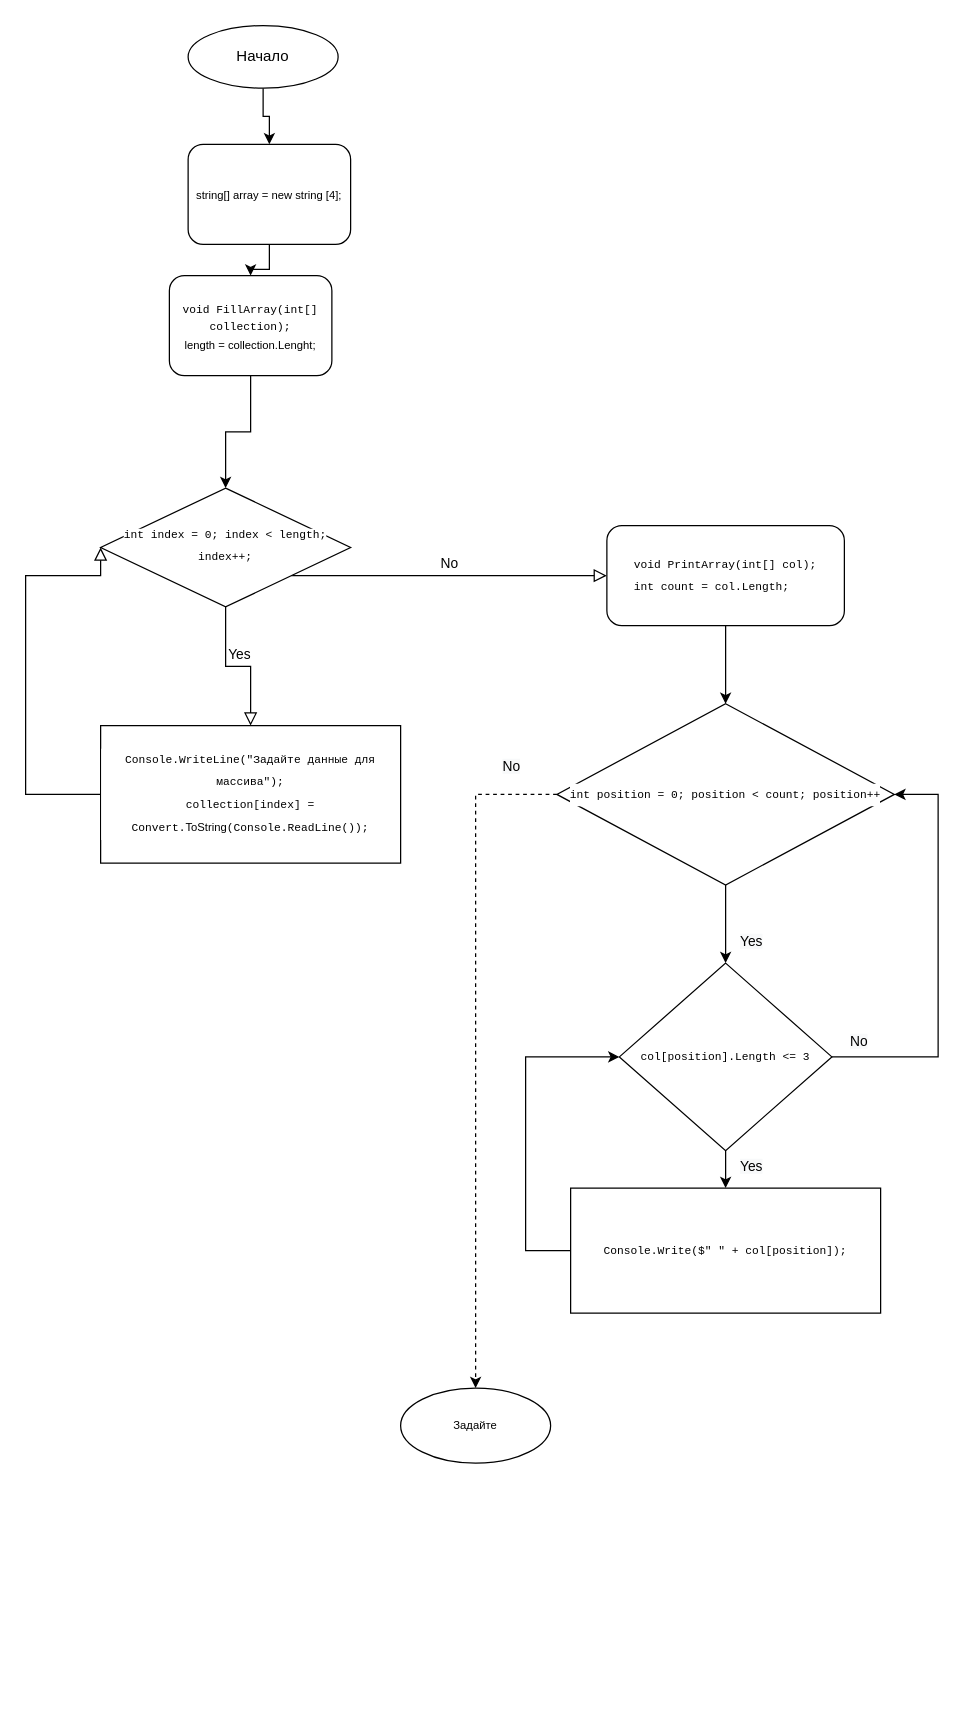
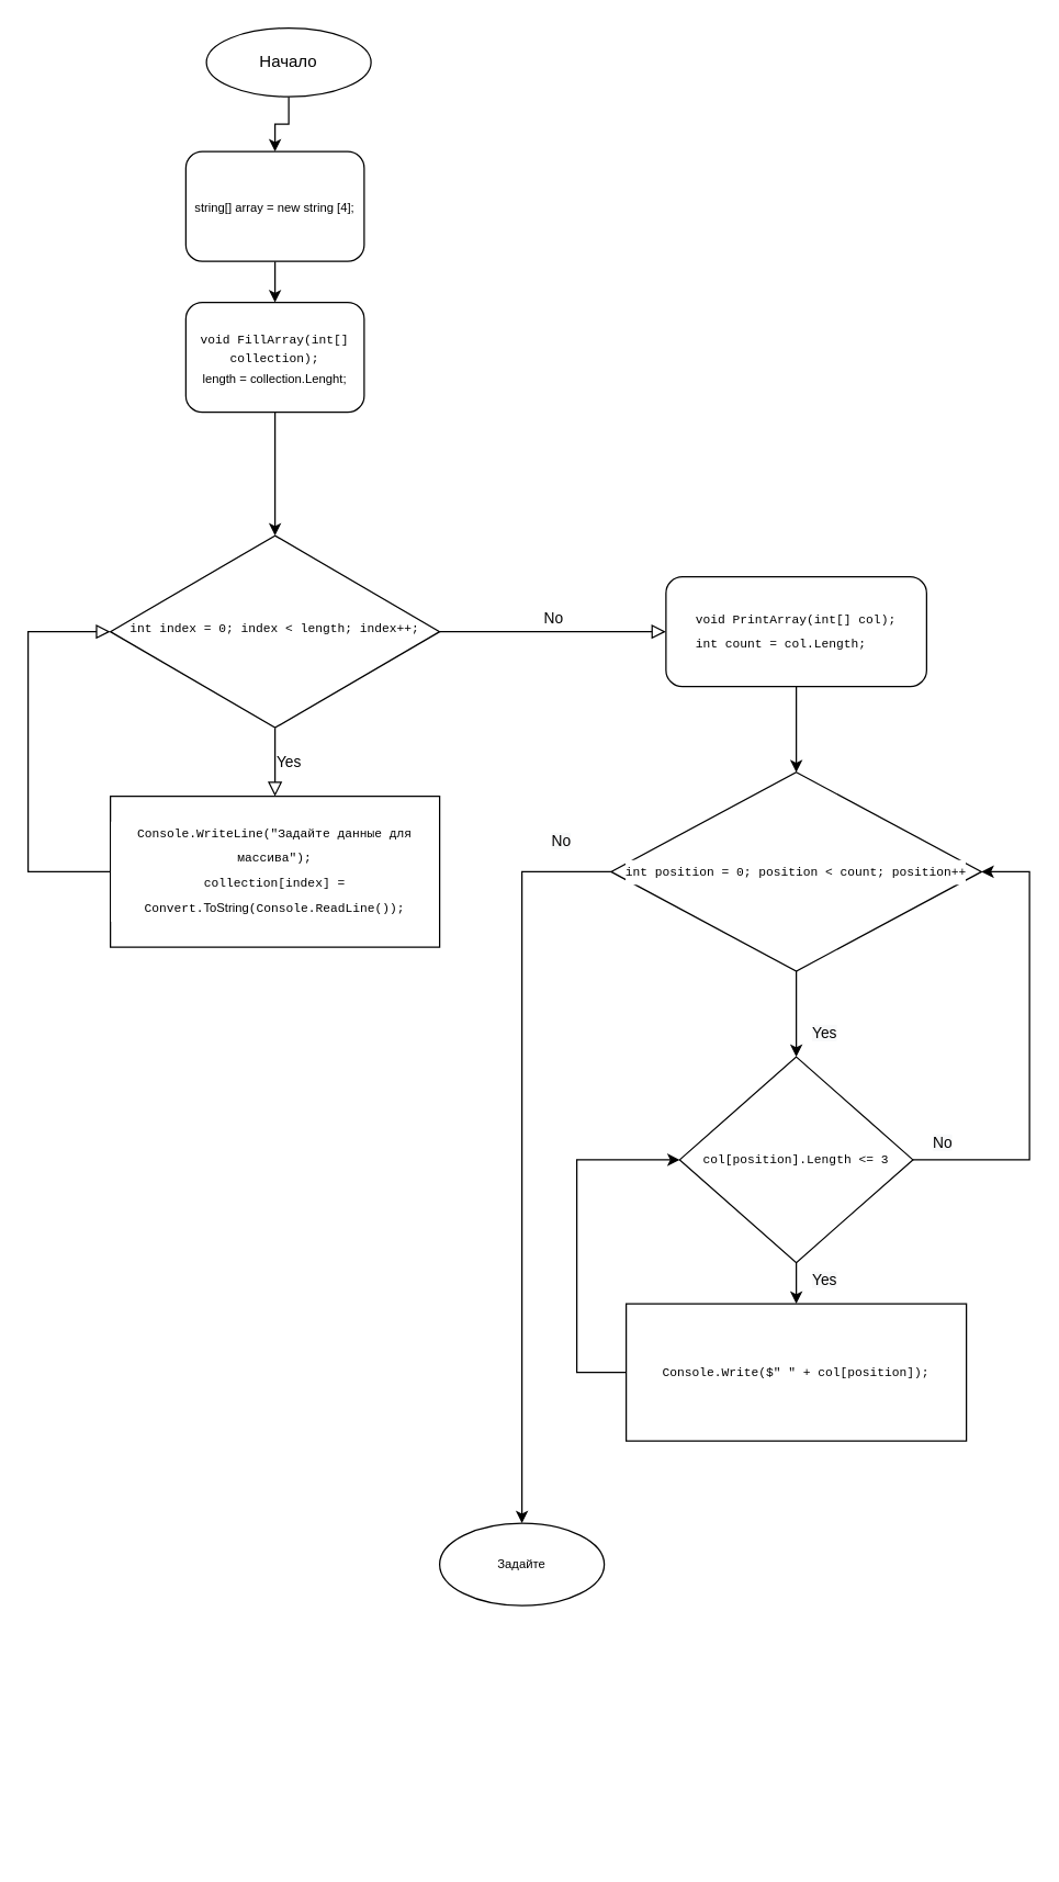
- <mxCell id="3" value="&lt;font style=&quot;font-size: 9px;&quot;&gt;string[] array = new string [4];&lt;/font&gt;" style="rounded=1;whiteSpace=wrap;html=1;fontSize=12;glass=0;strokeWidth=1;shadow=0;" parent="1" vertex="1"><mxGeometry x="150" y="115" width="130" height="80" as="geometry" /></mxCell>
+ <mxCell id="3" value="&lt;font style=&quot;font-size: 9px;&quot;&gt;string[] array = new string [4];&lt;/font&gt;" style="rounded=1;whiteSpace=wrap;html=1;fontSize=12;glass=0;strokeWidth=1;shadow=0;" parent="1" vertex="1"><mxGeometry x="135" y="110" width="130" height="80" as="geometry" /></mxCell>
- <mxCell id="6" value="&lt;div style=&quot;font-family: Menlo, Monaco, &amp;quot;Courier New&amp;quot;, monospace; line-height: 18px; font-size: 9px;&quot;&gt;&lt;div style=&quot;line-height: 18px;&quot;&gt;&lt;span style=&quot;background-color: rgb(255, 255, 255);&quot;&gt;int index = 0; index &amp;lt; &lt;span style=&quot;caret-color: rgb(156, 220, 254);&quot;&gt;length&lt;/span&gt;; index++;&lt;/span&gt;&lt;/div&gt;&lt;/div&gt;" style="rhombus;whiteSpace=wrap;html=1;shadow=0;fontFamily=Helvetica;fontSize=12;align=center;strokeWidth=1;spacing=6;spacingTop=-4;verticalAlign=middle;" parent="1" vertex="1"><mxGeometry x="80" y="390" width="200" height="95" as="geometry" /></mxCell>
+ <mxCell id="6" value="&lt;div style=&quot;font-family: Menlo, Monaco, &amp;quot;Courier New&amp;quot;, monospace; line-height: 18px; font-size: 9px;&quot;&gt;&lt;div style=&quot;line-height: 18px;&quot;&gt;&lt;span style=&quot;background-color: rgb(255, 255, 255);&quot;&gt;int index = 0; index &amp;lt; &lt;span style=&quot;caret-color: rgb(156, 220, 254);&quot;&gt;length&lt;/span&gt;; index++;&lt;/span&gt;&lt;/div&gt;&lt;/div&gt;" style="rhombus;whiteSpace=wrap;html=1;shadow=0;fontFamily=Helvetica;fontSize=12;align=center;strokeWidth=1;spacing=6;spacingTop=-4;verticalAlign=middle;" parent="1" vertex="1"><mxGeometry x="80" y="390" width="240" height="140" as="geometry" /></mxCell>
- <mxCell id="14" value="" style="edgeStyle=orthogonalEdgeStyle;rounded=0;orthogonalLoop=1;jettySize=auto;html=1;fontSize=9;fontColor=#000000;dashed=1;" edge="1" parent="1" source="15" target="27"><mxGeometry relative="1" as="geometry" /></mxCell>
+ <mxCell id="14" value="" style="edgeStyle=orthogonalEdgeStyle;rounded=0;orthogonalLoop=1;jettySize=auto;html=1;fontSize=9;fontColor=#000000;" edge="1" parent="1" source="15" target="27"><mxGeometry relative="1" as="geometry" /></mxCell>
